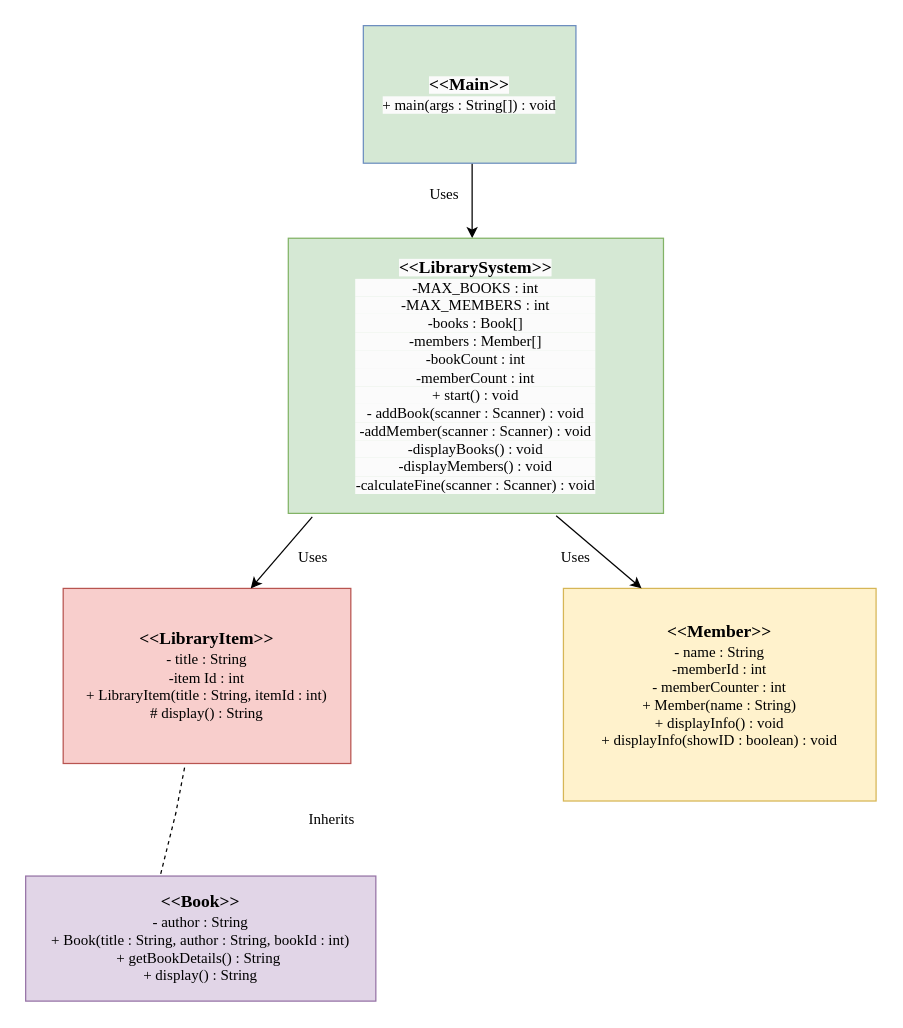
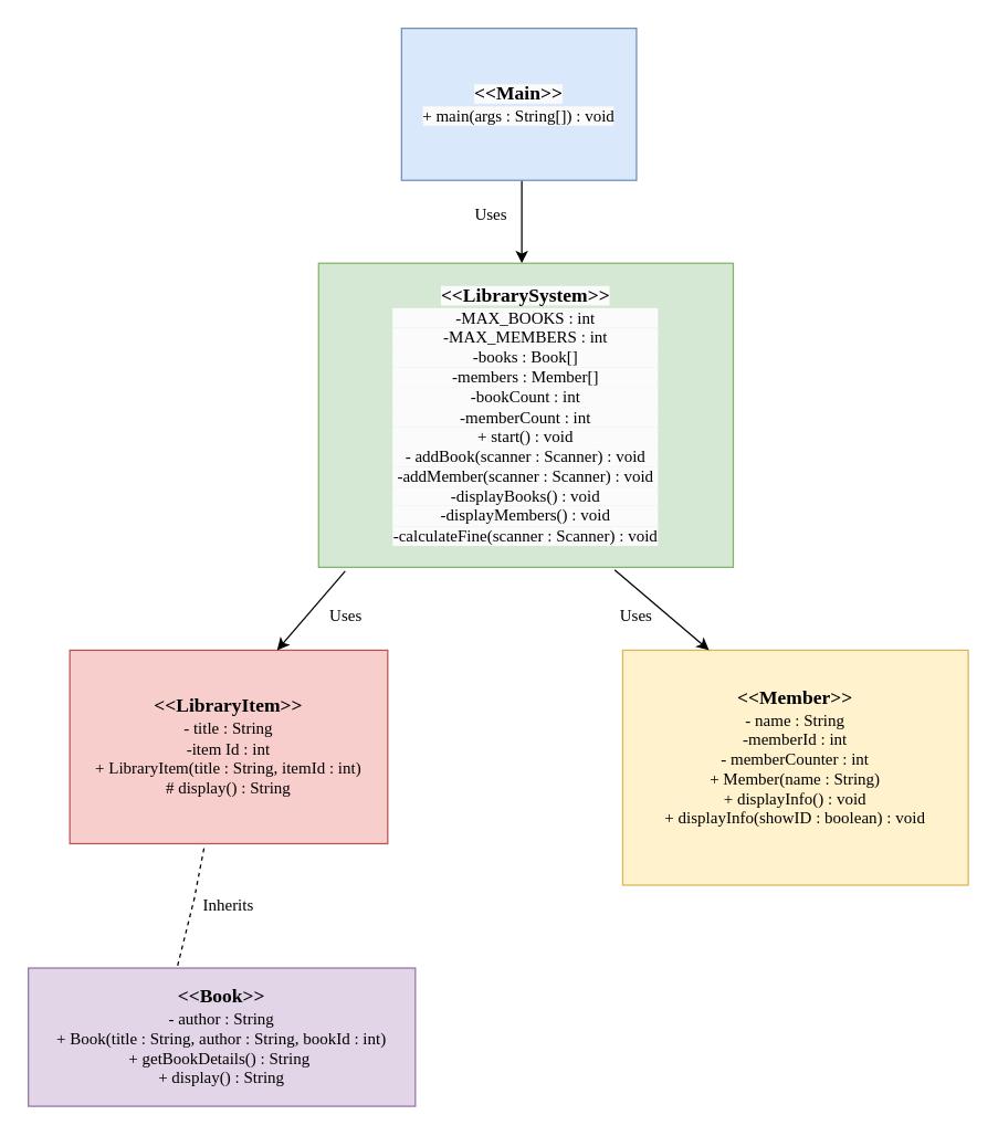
- <mxCell id="3" value="&lt;span style=&quot;color: rgb(0, 0, 0); font-style: normal; font-variant-ligatures: normal; font-variant-caps: normal; letter-spacing: normal; orphans: 2; text-align: center; text-indent: 0px; text-transform: none; widows: 2; word-spacing: 0px; -webkit-text-stroke-width: 0px; white-space: normal; background-color: rgb(251, 251, 251); text-decoration-thickness: initial; text-decoration-style: initial; text-decoration-color: initial; float: none; display: inline !important;&quot;&gt;&lt;font style=&quot;font-size: 14px;&quot; face=&quot;Times New Roman&quot;&gt;&lt;b style=&quot;&quot;&gt;&amp;lt;&amp;lt;Main&amp;gt;&amp;gt;&lt;/b&gt;&lt;/font&gt;&lt;/span&gt;&lt;div style=&quot;forced-color-adjust: none; color: rgb(0, 0, 0); font-size: 12px; font-style: normal; font-variant-ligatures: normal; font-variant-caps: normal; font-weight: 400; letter-spacing: normal; orphans: 2; text-align: center; text-indent: 0px; text-transform: none; widows: 2; word-spacing: 0px; -webkit-text-stroke-width: 0px; white-space: normal; background-color: rgb(251, 251, 251); text-decoration-thickness: initial; text-decoration-style: initial; text-decoration-color: initial;&quot;&gt;&lt;font face=&quot;Times New Roman&quot;&gt;+ main(args : String[]) : void&lt;/font&gt;&lt;/div&gt;" style="rounded=0;whiteSpace=wrap;html=1;fillColor=#d5e8d4;strokeColor=#6c8ebf;" vertex="1" parent="1"><mxGeometry x="290" y="20" width="170" height="110" as="geometry" /></mxCell>
+ <mxCell id="3" value="&lt;span style=&quot;color: rgb(0, 0, 0); font-style: normal; font-variant-ligatures: normal; font-variant-caps: normal; letter-spacing: normal; orphans: 2; text-align: center; text-indent: 0px; text-transform: none; widows: 2; word-spacing: 0px; -webkit-text-stroke-width: 0px; white-space: normal; background-color: rgb(251, 251, 251); text-decoration-thickness: initial; text-decoration-style: initial; text-decoration-color: initial; float: none; display: inline !important;&quot;&gt;&lt;font style=&quot;font-size: 14px;&quot; face=&quot;Times New Roman&quot;&gt;&lt;b style=&quot;&quot;&gt;&amp;lt;&amp;lt;Main&amp;gt;&amp;gt;&lt;/b&gt;&lt;/font&gt;&lt;/span&gt;&lt;div style=&quot;forced-color-adjust: none; color: rgb(0, 0, 0); font-size: 12px; font-style: normal; font-variant-ligatures: normal; font-variant-caps: normal; font-weight: 400; letter-spacing: normal; orphans: 2; text-align: center; text-indent: 0px; text-transform: none; widows: 2; word-spacing: 0px; -webkit-text-stroke-width: 0px; white-space: normal; background-color: rgb(251, 251, 251); text-decoration-thickness: initial; text-decoration-style: initial; text-decoration-color: initial;&quot;&gt;&lt;font face=&quot;Times New Roman&quot;&gt;+ main(args : String[]) : void&lt;/font&gt;&lt;/div&gt;" style="rounded=0;whiteSpace=wrap;html=1;fillColor=#dae8fc;strokeColor=#6c8ebf;" vertex="1" parent="1"><mxGeometry x="290" y="20" width="170" height="110" as="geometry" /></mxCell>
- <mxCell id="10" value="&lt;font face=&quot;Times New Roman&quot;&gt;Inherits&lt;/font&gt;" style="text;html=1;align=center;verticalAlign=middle;whiteSpace=wrap;rounded=0;" vertex="1" parent="1"><mxGeometry x="235" y="640" width="60" height="30" as="geometry" /></mxCell>
+ <mxCell id="10" value="&lt;font face=&quot;Times New Roman&quot;&gt;Inherits&lt;/font&gt;" style="text;html=1;align=center;verticalAlign=middle;whiteSpace=wrap;rounded=0;" vertex="1" parent="1"><mxGeometry x="135" y="640" width="60" height="30" as="geometry" /></mxCell>
